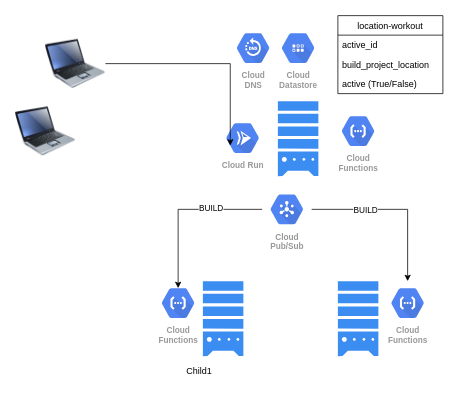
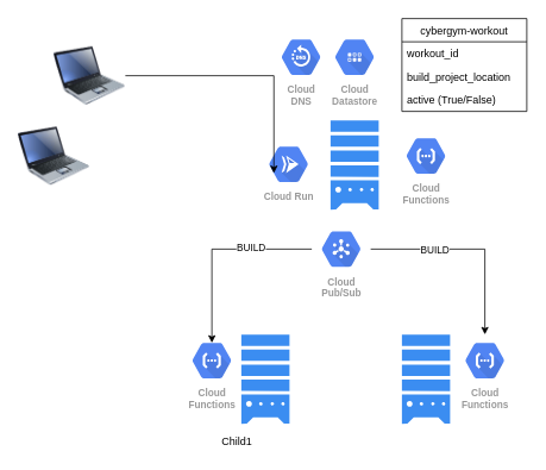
- <mxCell id="19" value="location-workout" style="swimlane;fontStyle=0;childLayout=stackLayout;horizontal=1;startSize=26;horizontalStack=0;resizeParent=1;resizeParentMax=0;resizeLast=0;collapsible=1;marginBottom=0;" vertex="1" parent="1"><mxGeometry x="450" y="20" width="140" height="104" as="geometry" /></mxCell>
+ <mxCell id="19" value="cybergym-workout" style="swimlane;fontStyle=0;childLayout=stackLayout;horizontal=1;startSize=26;horizontalStack=0;resizeParent=1;resizeParentMax=0;resizeLast=0;collapsible=1;marginBottom=0;" vertex="1" parent="1"><mxGeometry x="450" y="20" width="140" height="104" as="geometry" /></mxCell>
- <mxCell id="20" value="active_id" style="text;strokeColor=none;fillColor=none;align=left;verticalAlign=top;spacingLeft=4;spacingRight=4;overflow=hidden;rotatable=0;points=[[0,0.5],[1,0.5]];portConstraint=eastwest;" vertex="1" parent="19"><mxGeometry y="26" width="140" height="26" as="geometry" /></mxCell>
+ <mxCell id="20" value="workout_id" style="text;strokeColor=none;fillColor=none;align=left;verticalAlign=top;spacingLeft=4;spacingRight=4;overflow=hidden;rotatable=0;points=[[0,0.5],[1,0.5]];portConstraint=eastwest;" vertex="1" parent="19"><mxGeometry y="26" width="140" height="26" as="geometry" /></mxCell>
